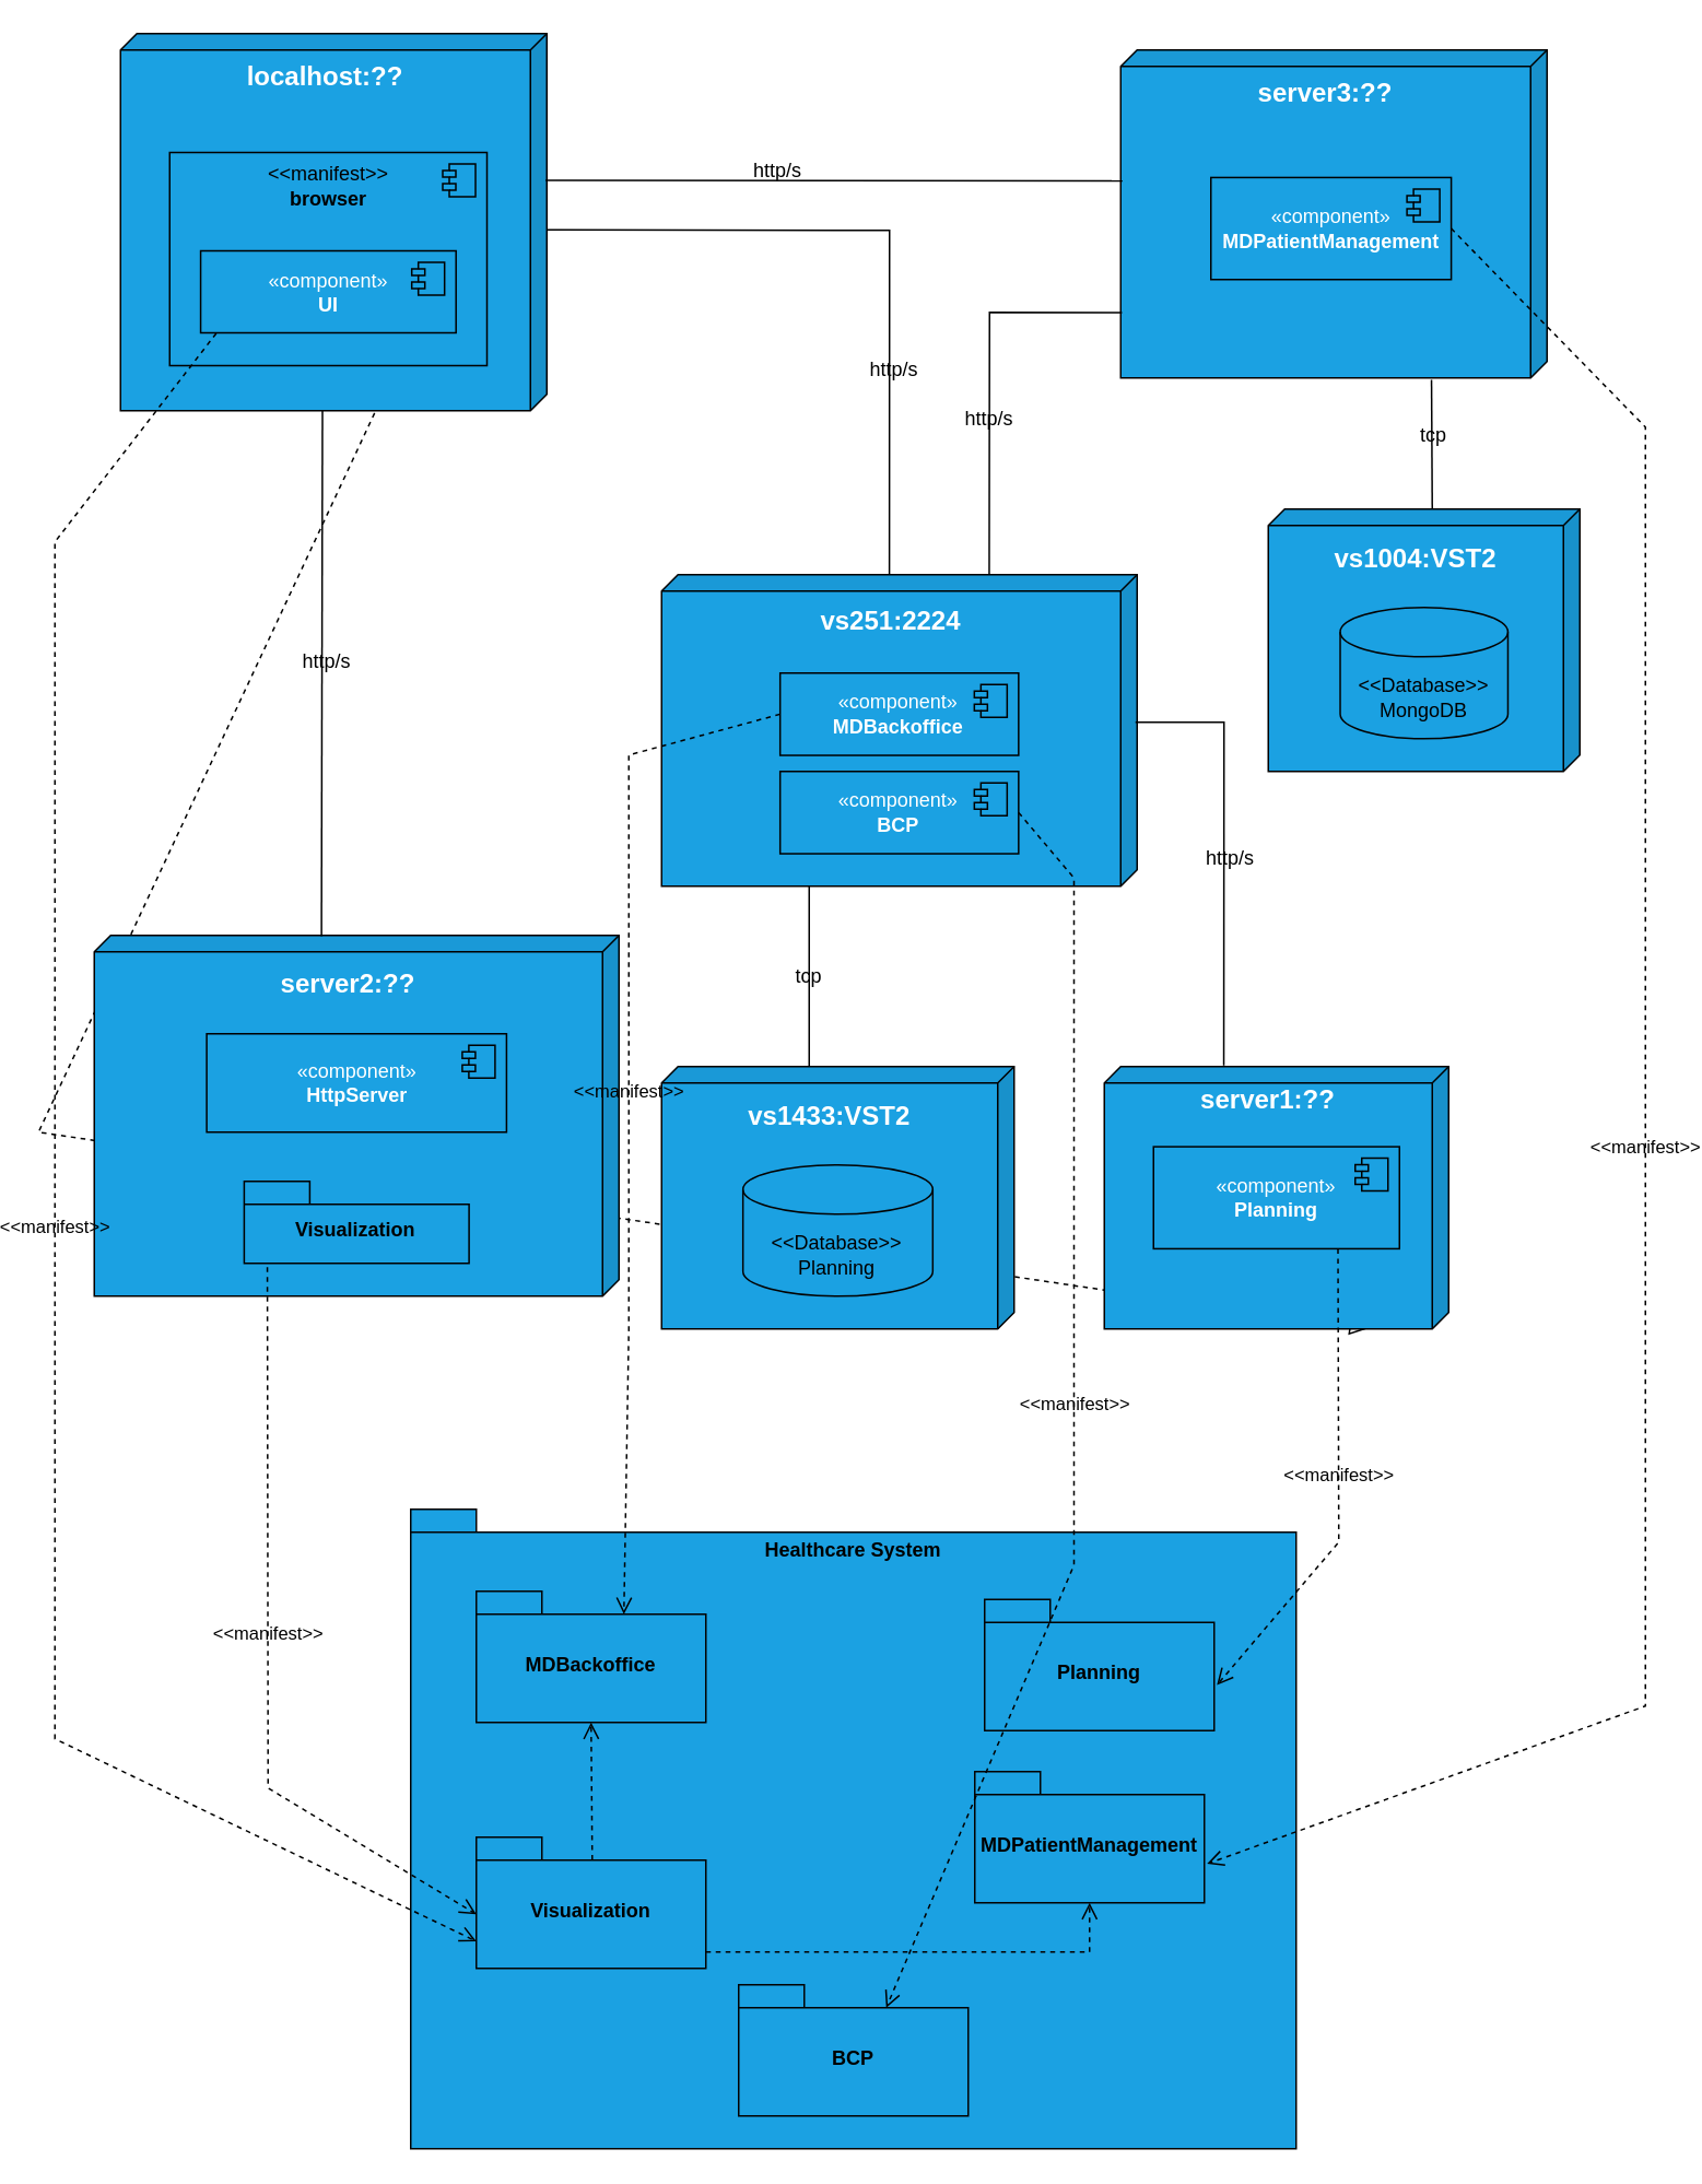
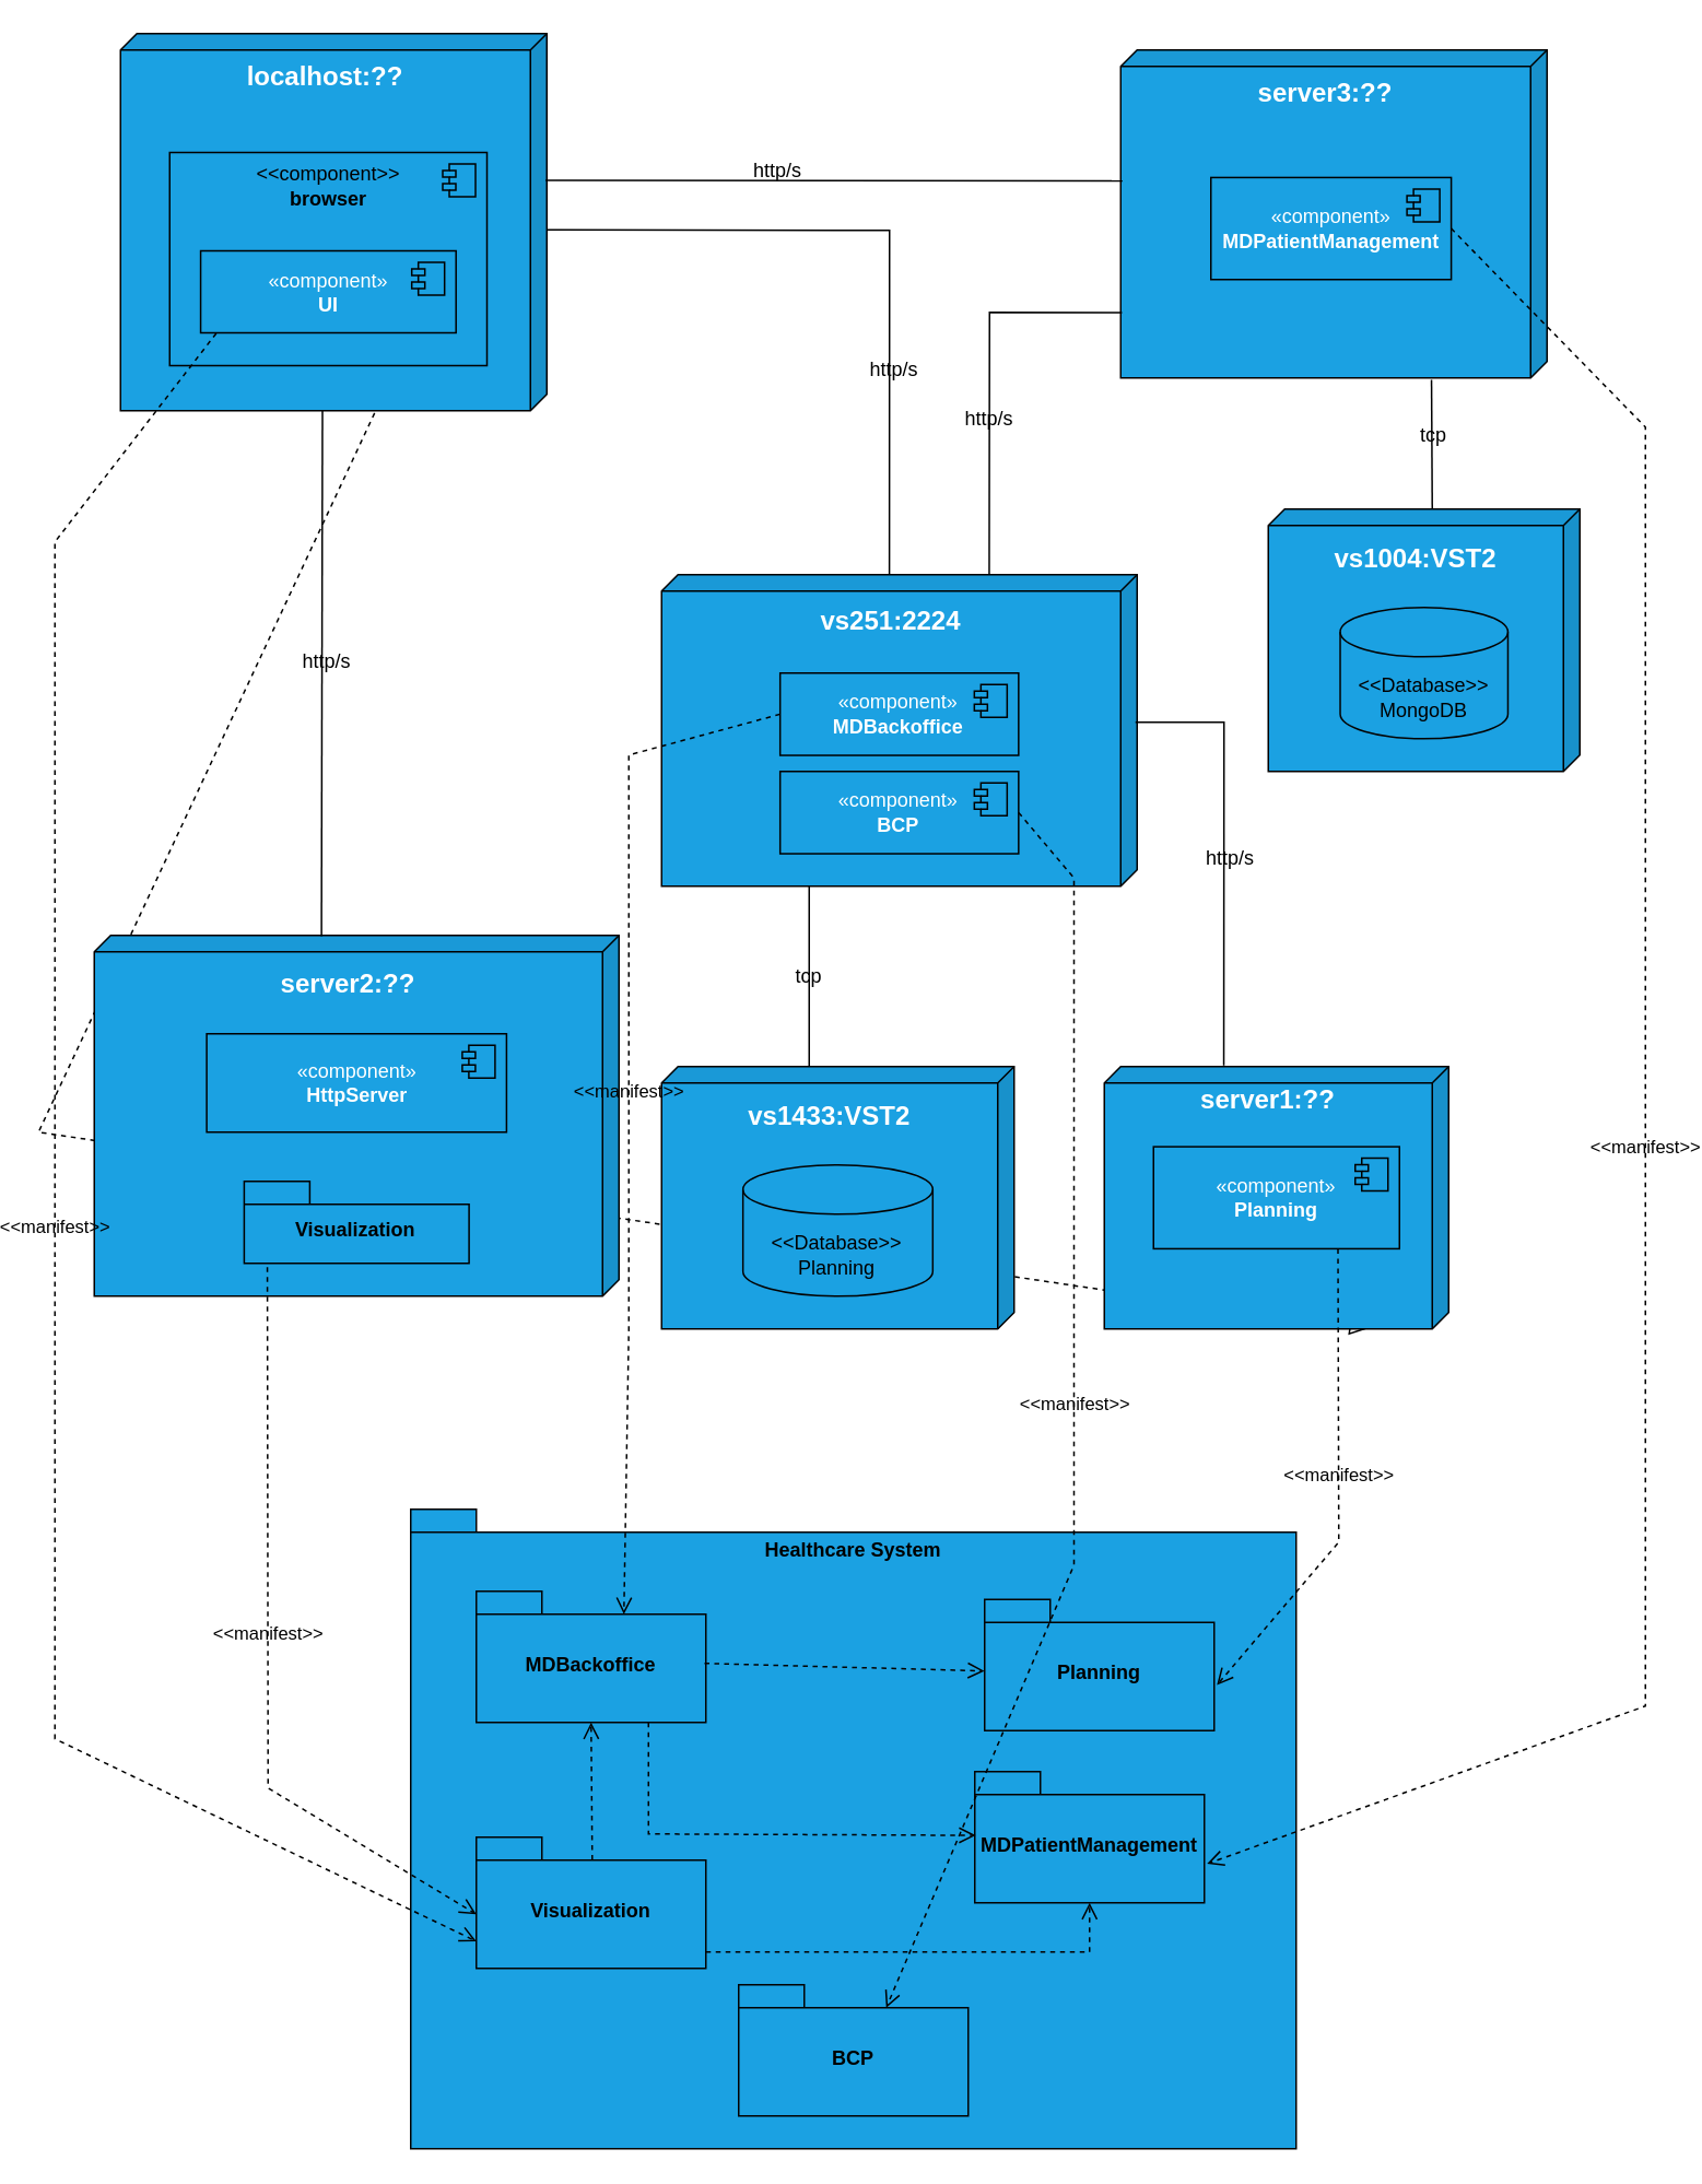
- <mxCell id="8" value="&lt;div&gt;&amp;lt;&amp;lt;manifest&amp;gt;&amp;gt;&lt;div&gt;&lt;span style=&quot;background-color: initial;&quot;&gt;&lt;b&gt;browser&lt;/b&gt;&lt;/span&gt;&lt;/div&gt;&lt;/div&gt;" style="text;html=1;align=center;verticalAlign=middle;whiteSpace=wrap;rounded=0;fillColor=none;strokeColor=none;" vertex="1" parent="4"><mxGeometry x="86.75" y="67.5" width="80" height="50" as="geometry" /></mxCell>
+ <mxCell id="8" value="&lt;div&gt;&amp;lt;&amp;lt;component&amp;gt;&amp;gt;&lt;div&gt;&lt;span style=&quot;background-color: initial;&quot;&gt;&lt;b&gt;browser&lt;/b&gt;&lt;/span&gt;&lt;/div&gt;&lt;/div&gt;" style="text;html=1;align=center;verticalAlign=middle;whiteSpace=wrap;rounded=0;fillColor=none;strokeColor=none;" vertex="1" parent="4"><mxGeometry x="86.75" y="67.5" width="80" height="50" as="geometry" /></mxCell>
+ <mxCell id="54" value="" style="html=1;verticalAlign=bottom;endArrow=open;dashed=1;endSize=8;curved=0;rounded=0;entryX=-0.001;entryY=0.545;entryDx=0;entryDy=0;entryPerimeter=0;exitX=0.994;exitY=0.55;exitDx=0;exitDy=0;exitPerimeter=0;strokeColor=#030303;" edge="1" parent="1" source="51" target="52"><mxGeometry relative="1" as="geometry"><mxPoint x="887" y="1080" as="sourcePoint" /><mxPoint x="547" y="1080" as="targetPoint" /></mxGeometry></mxCell>
+ <mxCell id="59" value="" style="html=1;verticalAlign=bottom;endArrow=open;dashed=1;endSize=8;curved=0;rounded=0;entryX=0.004;entryY=0.486;entryDx=0;entryDy=0;entryPerimeter=0;exitX=0.75;exitY=1;exitDx=0;exitDy=0;exitPerimeter=0;strokeColor=#030303;" edge="1" parent="1" source="51" target="57"><mxGeometry relative="1" as="geometry"><mxPoint x="438" y="1185" as="sourcePoint" /><mxPoint x="601" y="1185" as="targetPoint" /><Array as="points"><mxPoint x="392" y="1118" /></Array></mxGeometry></mxCell>
